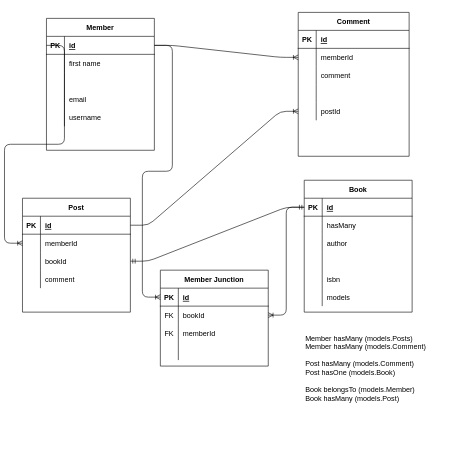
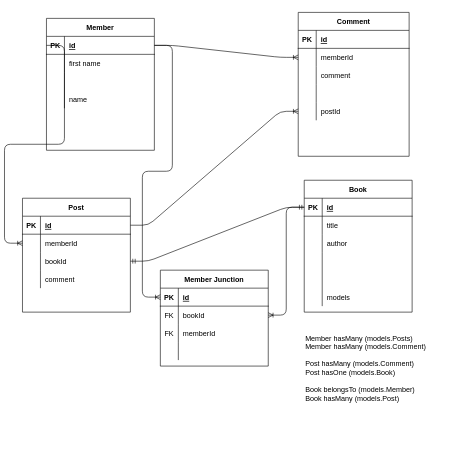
- <mxCell id="13" value="email" style="shape=partialRectangle;connectable=0;fillColor=none;top=0;left=0;bottom=0;right=0;align=left;spacingLeft=6;overflow=hidden;" vertex="1" parent="11"><mxGeometry x="30" width="150" height="30" as="geometry" /></mxCell>
+ <mxCell id="13" value="name" style="shape=partialRectangle;connectable=0;fillColor=none;top=0;left=0;bottom=0;right=0;align=left;spacingLeft=6;overflow=hidden;" vertex="1" parent="11"><mxGeometry x="30" width="150" height="30" as="geometry" /></mxCell>
- <mxCell id="16" value="username" style="shape=partialRectangle;connectable=0;fillColor=none;top=0;left=0;bottom=0;right=0;align=left;spacingLeft=6;overflow=hidden;" vertex="1" parent="14"><mxGeometry x="30" width="150" height="30" as="geometry" /></mxCell>
- <mxCell id="25" value="hasMany" style="shape=partialRectangle;connectable=0;fillColor=none;top=0;left=0;bottom=0;right=0;align=left;spacingLeft=6;overflow=hidden;" vertex="1" parent="23"><mxGeometry x="30" width="150" height="30" as="geometry" /></mxCell>
+ <mxCell id="25" value="title" style="shape=partialRectangle;connectable=0;fillColor=none;top=0;left=0;bottom=0;right=0;align=left;spacingLeft=6;overflow=hidden;" vertex="1" parent="23"><mxGeometry x="30" width="150" height="30" as="geometry" /></mxCell>
- <mxCell id="33" value="isbn" style="shape=partialRectangle;connectable=0;fillColor=none;top=0;left=0;bottom=0;right=0;align=left;spacingLeft=6;overflow=hidden;" vertex="1" parent="31"><mxGeometry x="30" width="150" height="30" as="geometry" /></mxCell>
